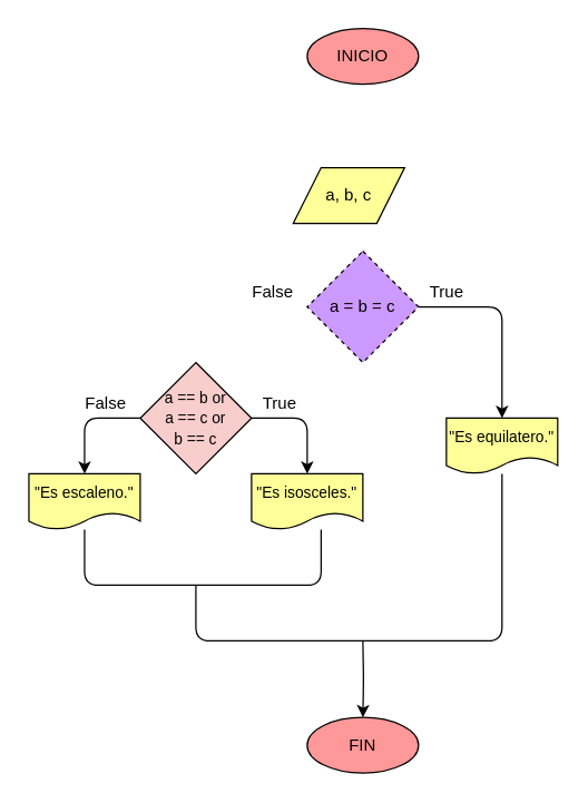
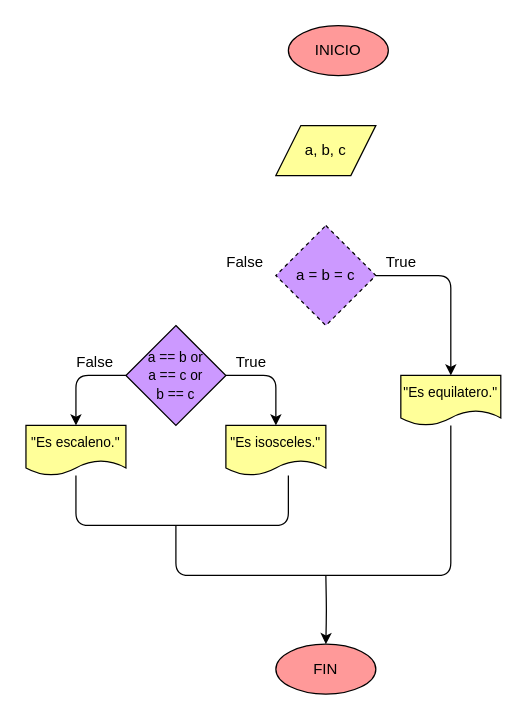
- <mxCell id="2" value="INICIO" style="ellipse;whiteSpace=wrap;html=1;fillColor=#FF9999;fontColor=#000000;strokeColor=#000000;" parent="1" vertex="1"><mxGeometry x="220" y="20" width="80" height="40" as="geometry" /></mxCell>
+ <mxCell id="2" value="INICIO" style="ellipse;whiteSpace=wrap;html=1;fillColor=#FF9999;fontColor=#000000;strokeColor=#000000;" parent="1" vertex="1"><mxGeometry x="230" y="20" width="80" height="40" as="geometry" /></mxCell>
- <mxCell id="3" value="a, b, c" style="shape=parallelogram;perimeter=parallelogramPerimeter;whiteSpace=wrap;html=1;fixedSize=1;fillColor=#FFFF99;fontColor=#000000;strokeColor=#000000;" parent="1" vertex="1"><mxGeometry x="210" y="120" width="80" height="40" as="geometry" /></mxCell>
+ <mxCell id="3" value="a, b, c" style="shape=parallelogram;perimeter=parallelogramPerimeter;whiteSpace=wrap;html=1;fixedSize=1;fillColor=#FFFF99;fontColor=#000000;strokeColor=#000000;" parent="1" vertex="1"><mxGeometry x="220" y="100" width="80" height="40" as="geometry" /></mxCell>
- <mxCell id="7" value="&lt;font style=&quot;font-size: 11px&quot;&gt;a == b or &lt;br&gt;a == c or &lt;br&gt;b == c&lt;/font&gt;" style="rhombus;whiteSpace=wrap;html=1;fillColor=#f8cecc;fontColor=#000000;strokeColor=#000000;" parent="1" vertex="1"><mxGeometry x="100" y="260" width="80" height="80" as="geometry" /></mxCell>
+ <mxCell id="7" value="&lt;font style=&quot;font-size: 11px&quot;&gt;a == b or &lt;br&gt;a == c or &lt;br&gt;b == c&lt;/font&gt;" style="rhombus;whiteSpace=wrap;html=1;fillColor=#CC99FF;fontColor=#000000;strokeColor=#000000;" parent="1" vertex="1"><mxGeometry x="100" y="260" width="80" height="80" as="geometry" /></mxCell>
